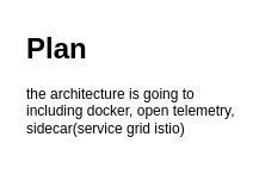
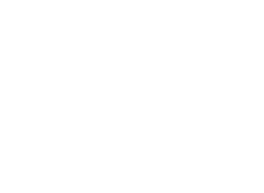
- <mxCell id="2" value="&lt;h1 style=&quot;margin-top: 0px;&quot;&gt;Plan&lt;/h1&gt;&lt;p&gt;the architecture is going to including docker, open telemetry, sidecar(service grid istio)&lt;/p&gt;" style="text;html=1;whiteSpace=wrap;overflow=hidden;rounded=0;" vertex="1" parent="1"><mxGeometry x="20" y="20" width="180" height="120" as="geometry" /></mxCell>
